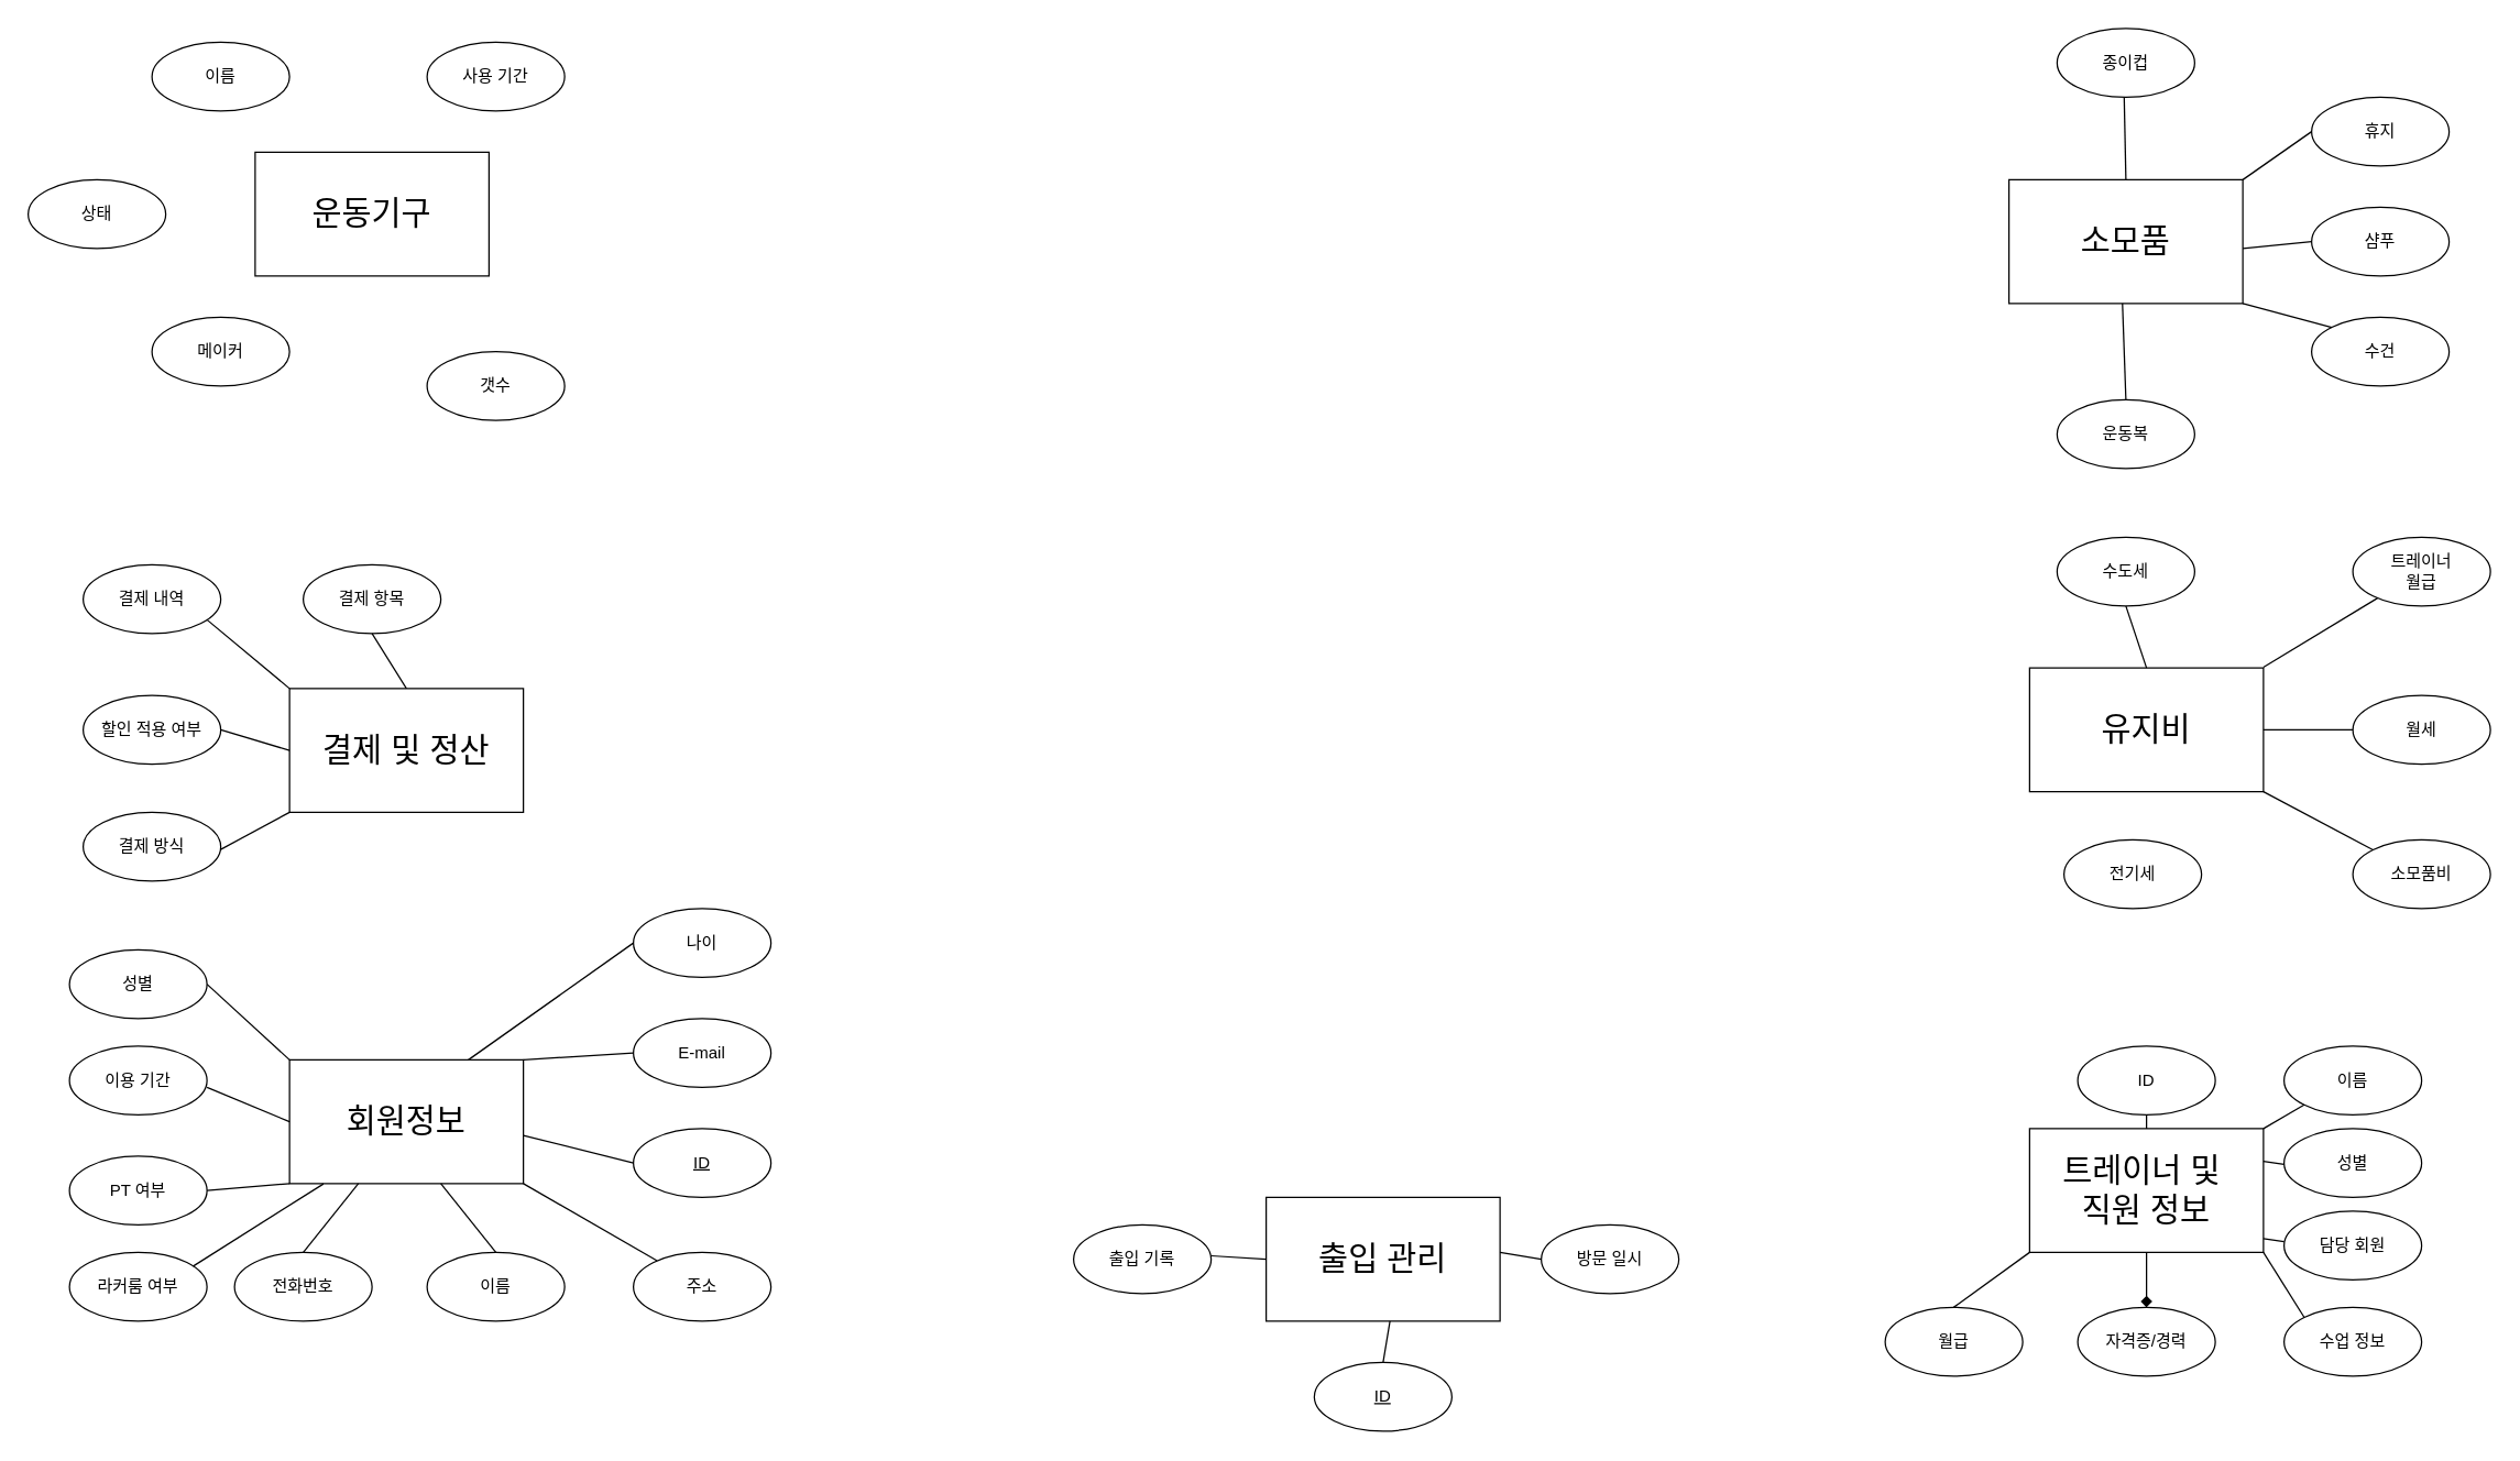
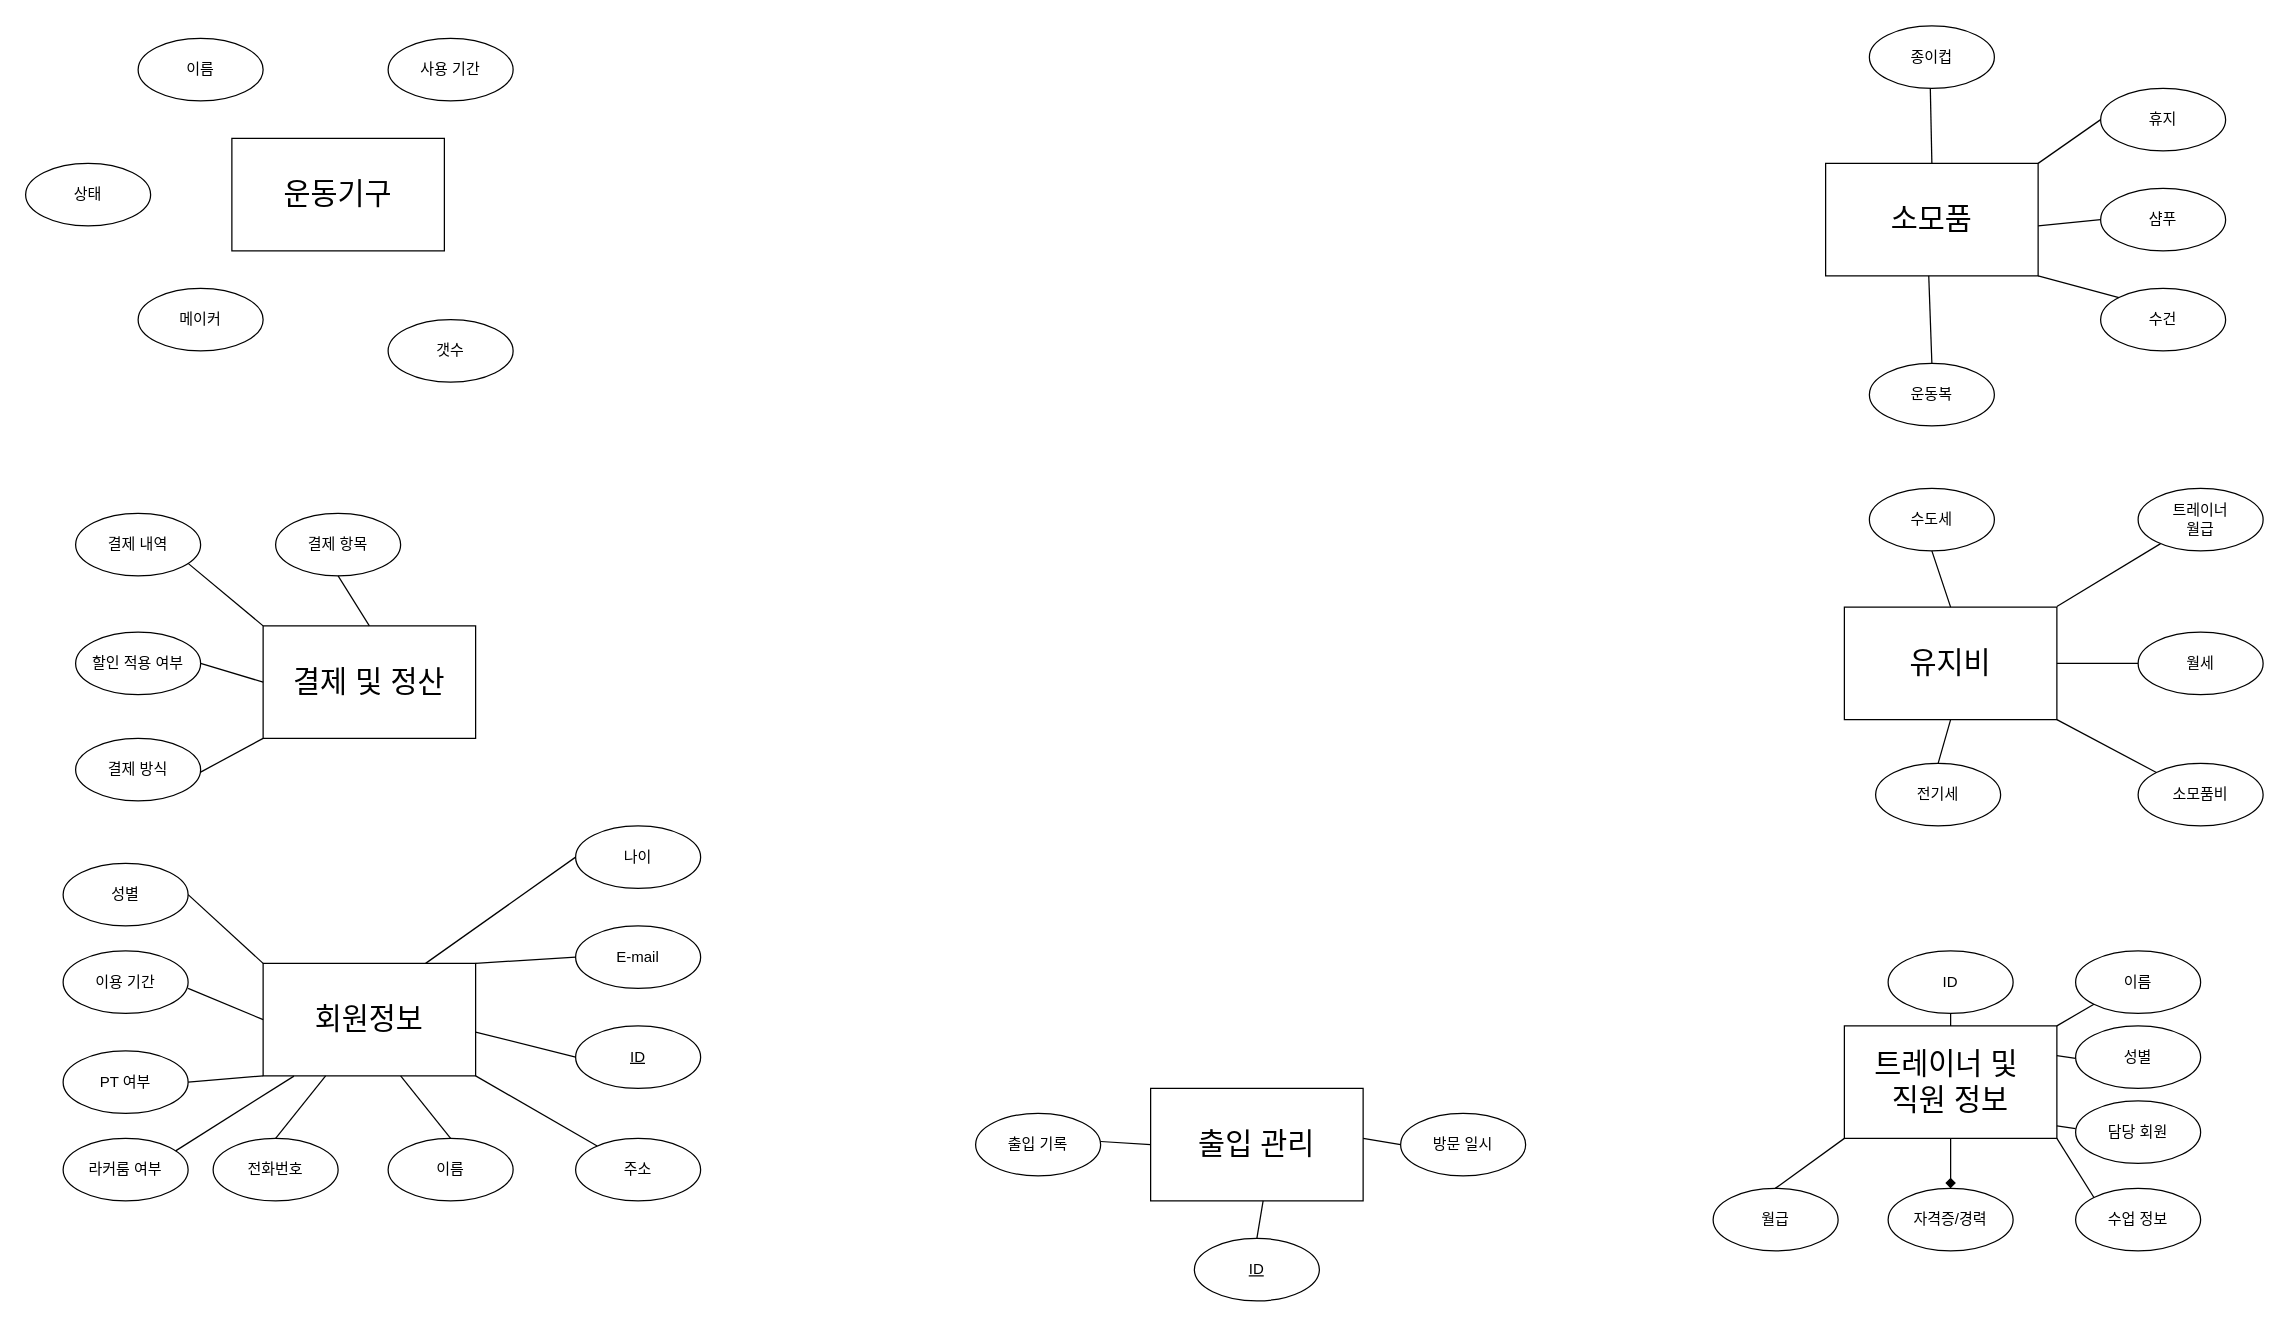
+ <mxCell id="51" value="" style="endArrow=none;html=1;rounded=0;fontFamily=Helvetica;fontSize=12;fontColor=default;entryX=0.5;entryY=0;entryDx=0;entryDy=0;exitX=0.5;exitY=1;exitDx=0;exitDy=0;" edge="1" parent="1" source="7" target="15"><mxGeometry relative="1" as="geometry"><mxPoint x="1540" y="575" as="sourcePoint" /><mxPoint x="1619" y="617" as="targetPoint" /></mxGeometry></mxCell>
